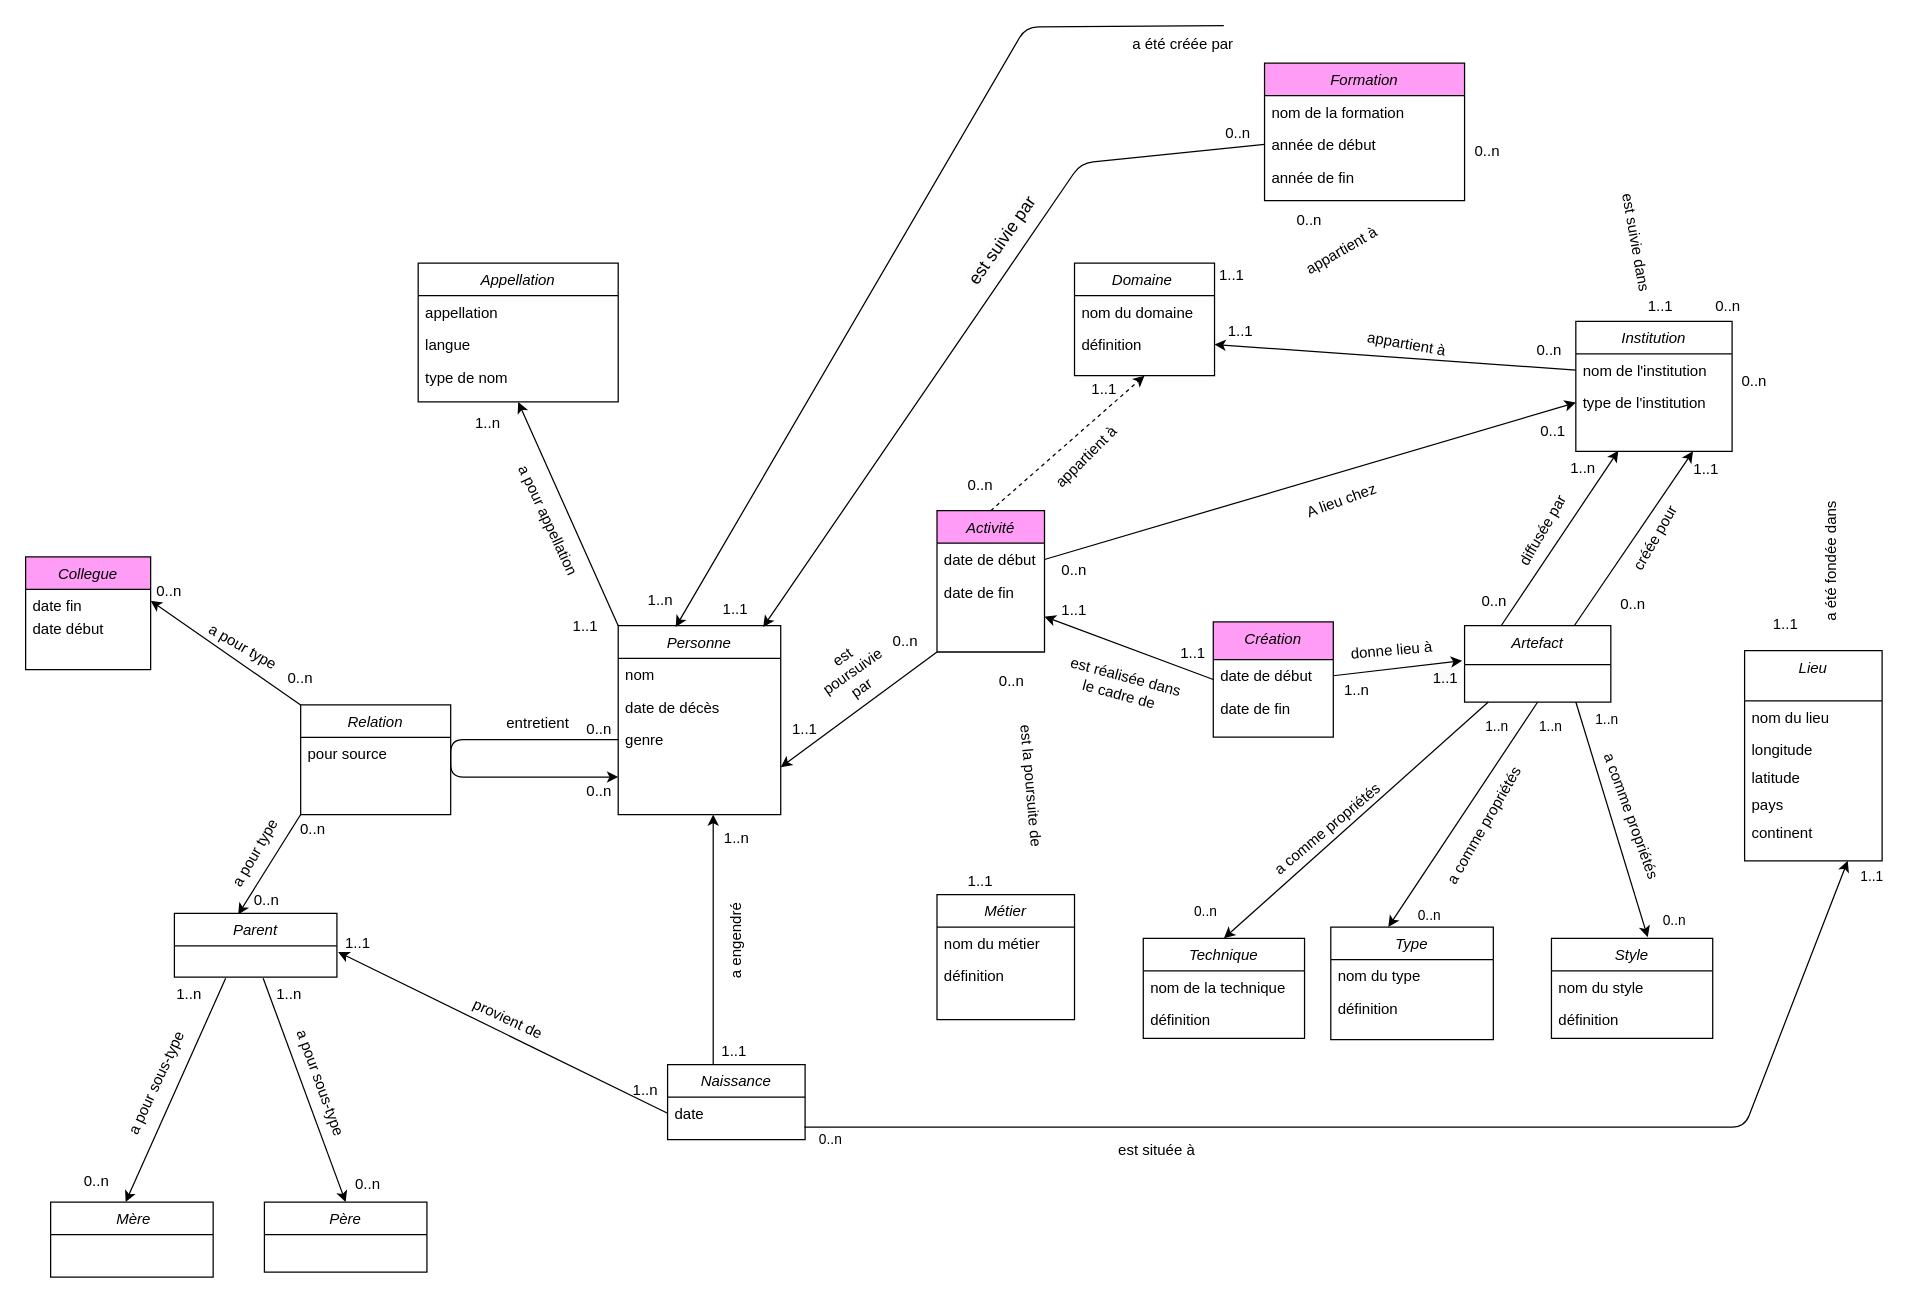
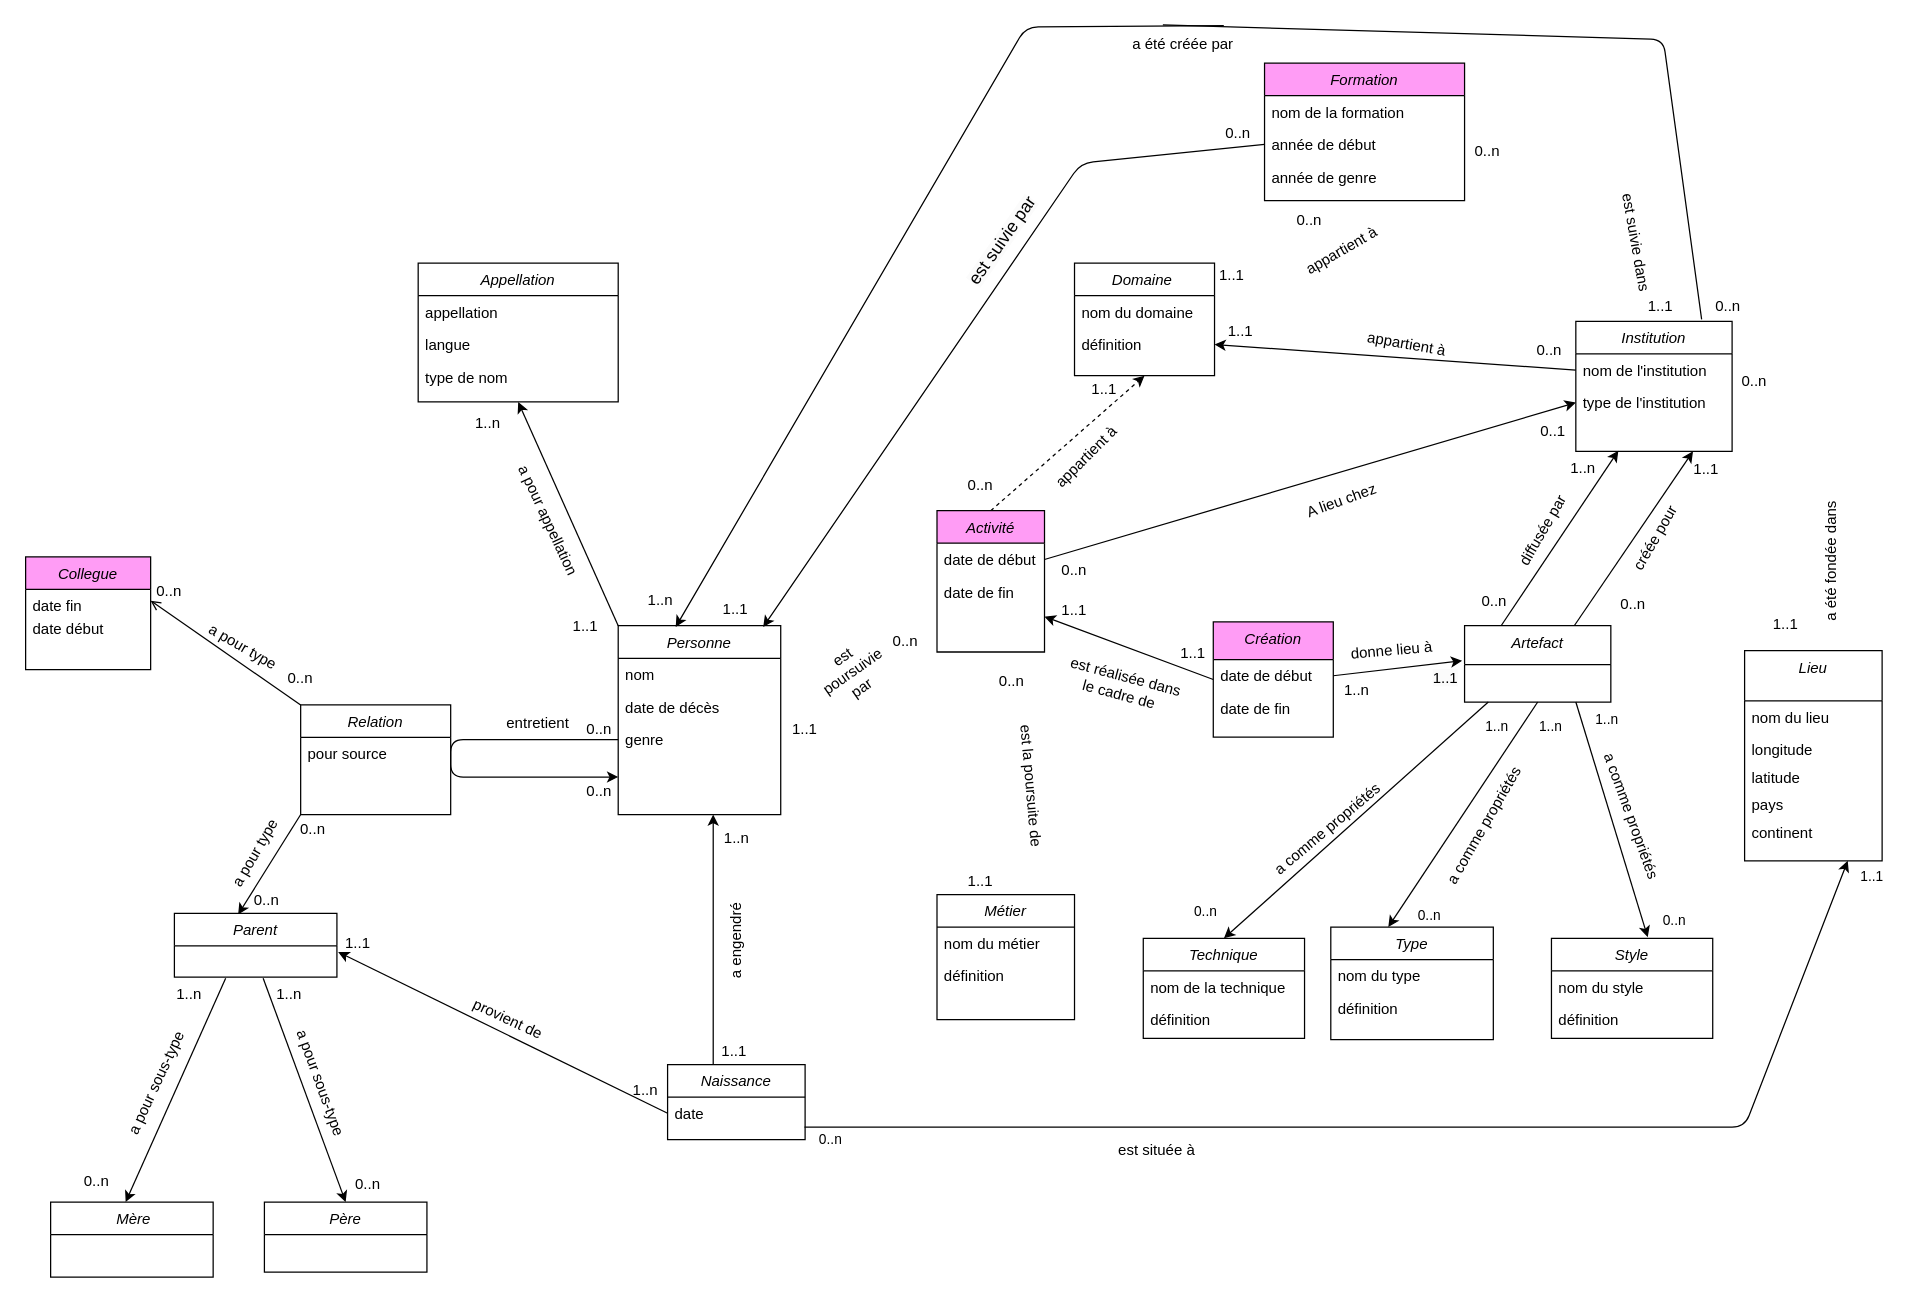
+ <mxCell id="142" value="" style="edgeStyle=none;html=1;entryX=0.376;entryY=-0.019;entryDx=0;entryDy=0;entryPerimeter=0;endArrow=none;exitX=0.805;exitY=-0.015;exitDx=0;exitDy=0;exitPerimeter=0;" parent="1" source="113" target="143" edge="1"><mxGeometry relative="1" as="geometry"><mxPoint x="542.88" y="497.131" as="targetPoint" /><mxPoint x="1360" y="251" as="sourcePoint" /><Array as="points"><mxPoint x="1330" y="31" /></Array></mxGeometry></mxCell>
- <mxCell id="30" value="année de fin" style="text;align=left;verticalAlign=top;spacingLeft=4;spacingRight=4;overflow=hidden;rotatable=0;points=[[0,0.5],[1,0.5]];portConstraint=eastwest;rounded=0;shadow=0;html=0;" parent="27" vertex="1"><mxGeometry y="78" width="160" height="26" as="geometry" /></mxCell>
+ <mxCell id="30" value="année de genre" style="text;align=left;verticalAlign=top;spacingLeft=4;spacingRight=4;overflow=hidden;rotatable=0;points=[[0,0.5],[1,0.5]];portConstraint=eastwest;rounded=0;shadow=0;html=0;" parent="27" vertex="1"><mxGeometry y="78" width="160" height="26" as="geometry" /></mxCell>
- <mxCell id="118" style="edgeStyle=none;html=1;exitX=0;exitY=0;exitDx=0;exitDy=0;entryX=1;entryY=0.5;entryDx=0;entryDy=0;" parent="1" source="120" target="64" edge="1"><mxGeometry relative="1" as="geometry" /></mxCell>
+ <mxCell id="118" style="edgeStyle=none;html=1;exitX=0;exitY=0;exitDx=0;exitDy=0;entryX=1;entryY=0.5;entryDx=0;entryDy=0;endArrow=open;" parent="1" source="120" target="64" edge="1"><mxGeometry relative="1" as="geometry" /></mxCell>
- <mxCell id="80" style="edgeStyle=none;html=1;entryX=1;entryY=0.75;entryDx=0;entryDy=0;fontSize=12;exitX=0;exitY=1;exitDx=0;exitDy=0;" parent="1" source="74" target="4" edge="1"><mxGeometry relative="1" as="geometry"><mxPoint x="770" y="531" as="sourcePoint" /></mxGeometry></mxCell>
